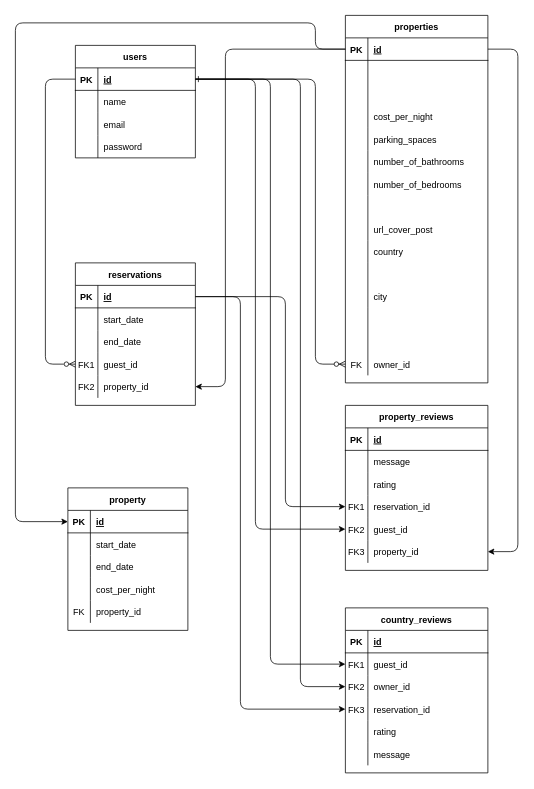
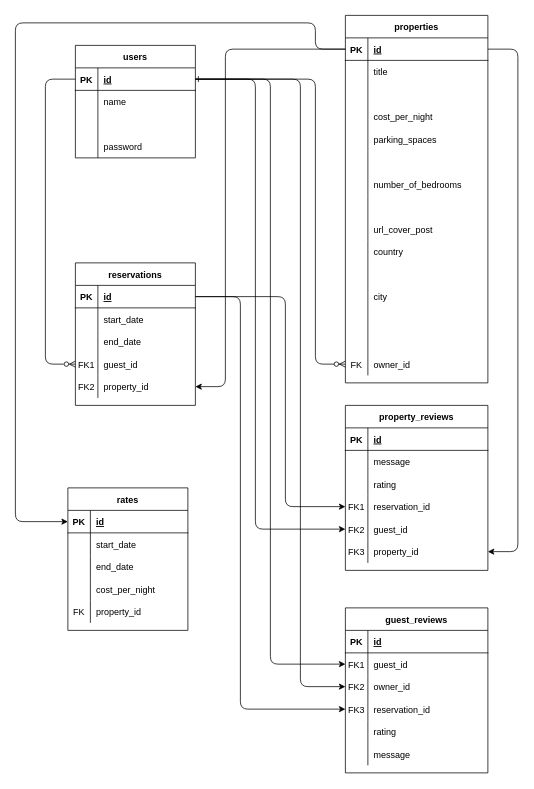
+ <mxCell id="9" value="title" style="shape=partialRectangle;overflow=hidden;connectable=0;fillColor=none;top=0;left=0;bottom=0;right=0;align=left;spacingLeft=6;" parent="7" vertex="1"><mxGeometry x="30" width="160" height="30" as="geometry"><mxRectangle width="160" height="30" as="alternateBounds" /></mxGeometry></mxCell>
- <mxCell id="72" value="email" style="shape=partialRectangle;overflow=hidden;connectable=0;fillColor=none;top=0;left=0;bottom=0;right=0;align=left;spacingLeft=6;" parent="70" vertex="1"><mxGeometry x="30" width="130" height="30" as="geometry"><mxRectangle width="130" height="30" as="alternateBounds" /></mxGeometry></mxCell>
- <mxCell id="20" value="number_of_bathrooms" style="shape=partialRectangle;overflow=hidden;connectable=0;fillColor=none;top=0;left=0;bottom=0;right=0;align=left;spacingLeft=6;" parent="18" vertex="1"><mxGeometry x="30" width="160" height="30" as="geometry"><mxRectangle width="160" height="30" as="alternateBounds" /></mxGeometry></mxCell>
- <mxCell id="97" value="property" style="shape=table;startSize=30;container=1;collapsible=1;childLayout=tableLayout;fixedRows=1;rowLines=0;fontStyle=1;align=center;resizeLast=1;" parent="1" vertex="1"><mxGeometry x="90" y="650" width="160" height="190" as="geometry" /></mxCell>
+ <mxCell id="97" value="rates" style="shape=table;startSize=30;container=1;collapsible=1;childLayout=tableLayout;fixedRows=1;rowLines=0;fontStyle=1;align=center;resizeLast=1;" parent="1" vertex="1"><mxGeometry x="90" y="650" width="160" height="190" as="geometry" /></mxCell>
- <mxCell id="114" value="country_reviews" style="shape=table;startSize=30;container=1;collapsible=1;childLayout=tableLayout;fixedRows=1;rowLines=0;fontStyle=1;align=center;resizeLast=1;" parent="1" vertex="1"><mxGeometry x="460" y="810" width="190" height="220" as="geometry" /></mxCell>
+ <mxCell id="114" value="guest_reviews" style="shape=table;startSize=30;container=1;collapsible=1;childLayout=tableLayout;fixedRows=1;rowLines=0;fontStyle=1;align=center;resizeLast=1;" parent="1" vertex="1"><mxGeometry x="460" y="810" width="190" height="220" as="geometry" /></mxCell>
